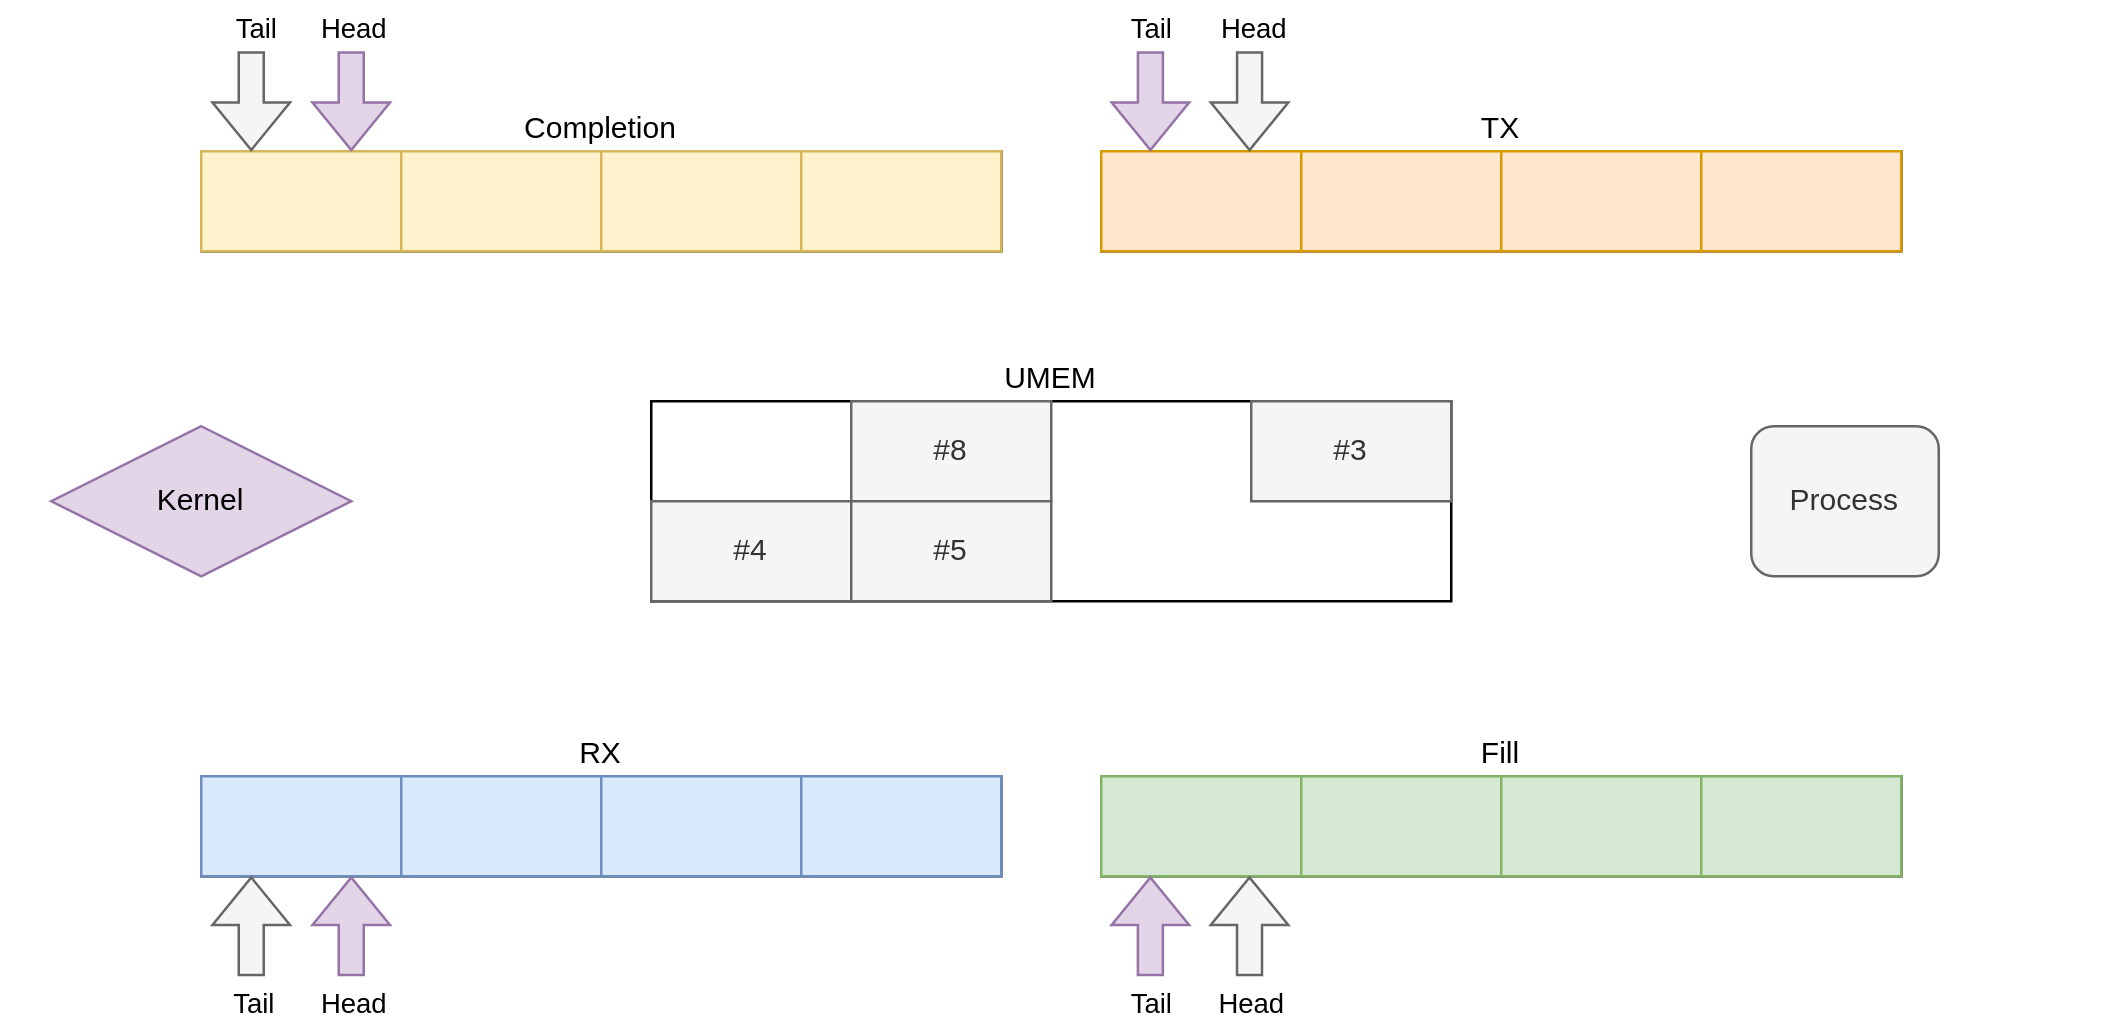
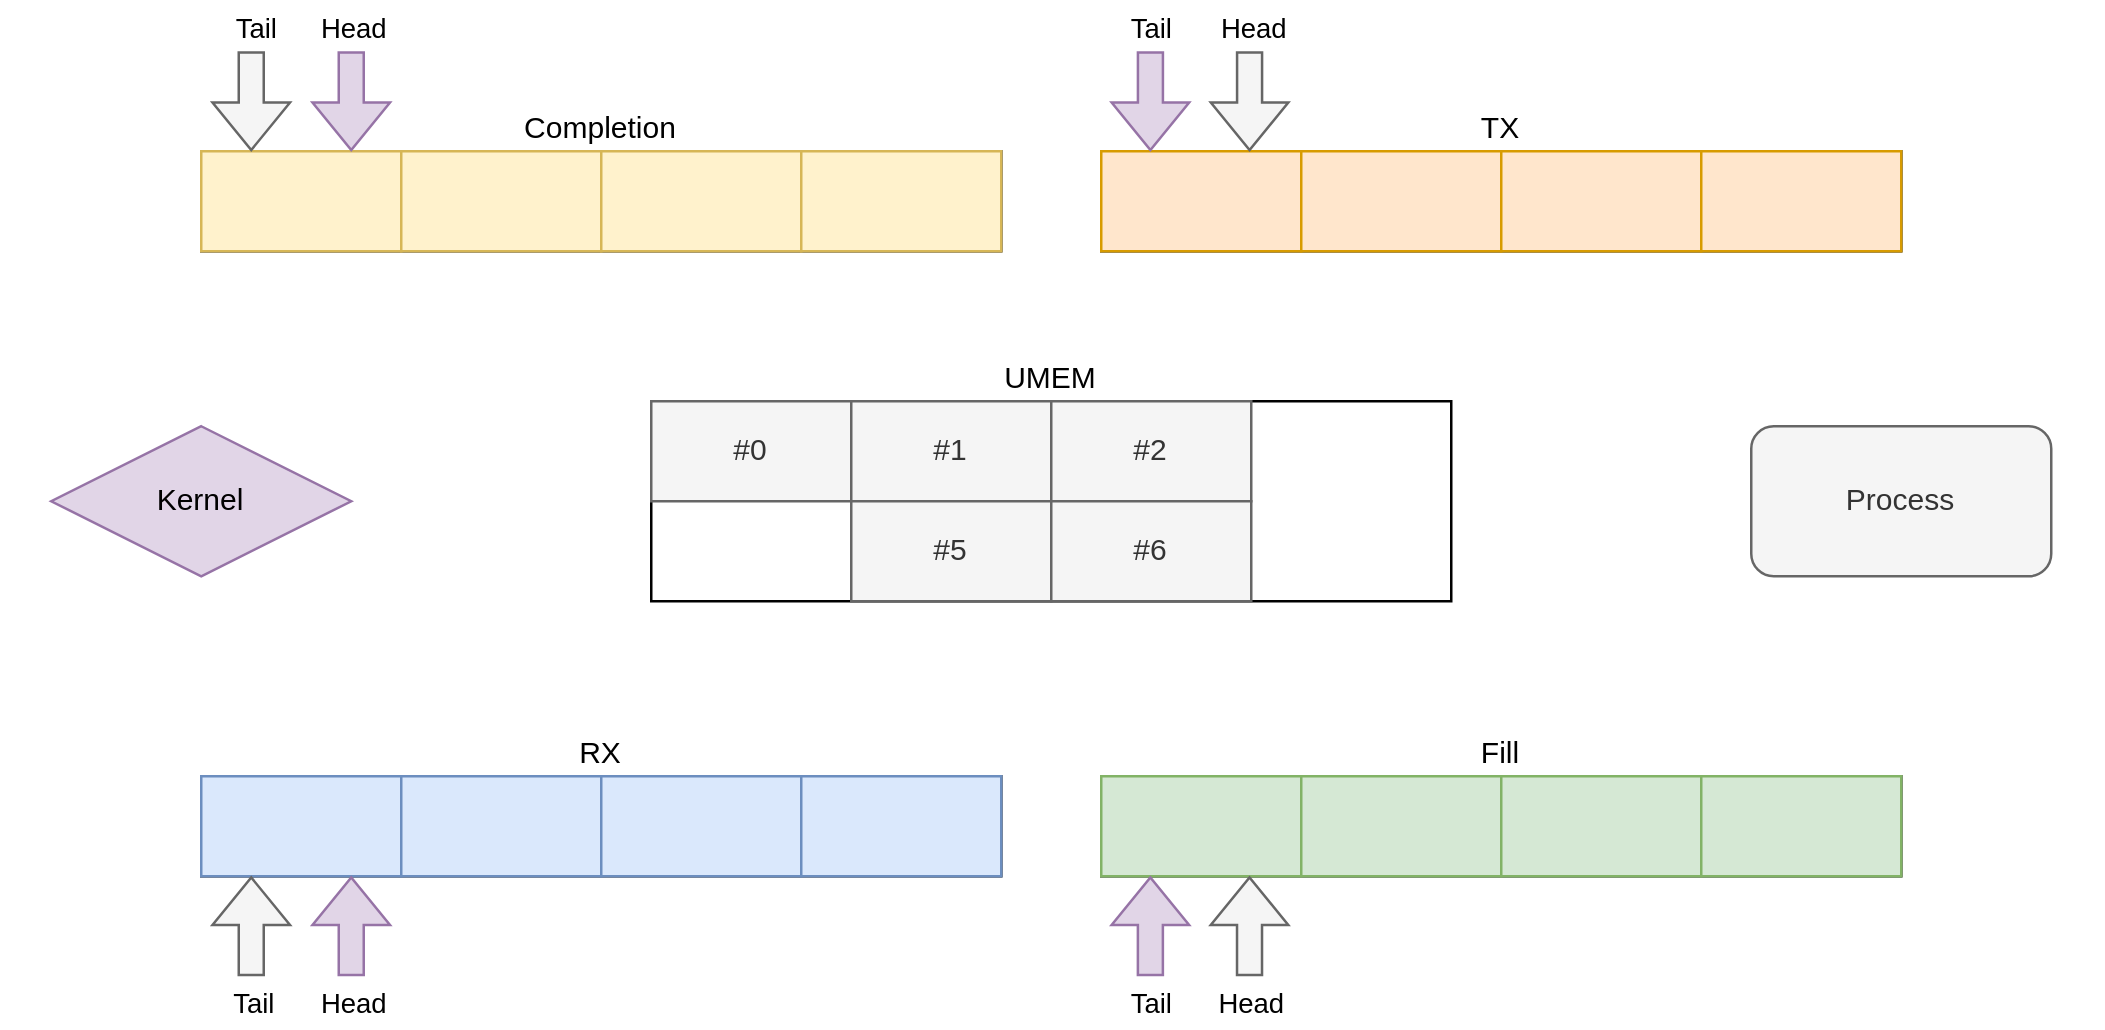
+ <mxCell id="4" value="#0" style="rounded=0;whiteSpace=wrap;html=1;fillColor=#f5f5f5;fontColor=#333333;strokeColor=#666666;" parent="1" vertex="1"><mxGeometry x="260" y="160" width="80" height="40" as="geometry" /></mxCell>
- <mxCell id="5" value="#8" style="rounded=0;whiteSpace=wrap;html=1;fillColor=#f5f5f5;fontColor=#333333;strokeColor=#666666;" parent="1" vertex="1"><mxGeometry x="340" y="160" width="80" height="40" as="geometry" /></mxCell>
+ <mxCell id="5" value="#1" style="rounded=0;whiteSpace=wrap;html=1;fillColor=#f5f5f5;fontColor=#333333;strokeColor=#666666;" parent="1" vertex="1"><mxGeometry x="340" y="160" width="80" height="40" as="geometry" /></mxCell>
+ <mxCell id="6" value="#2" style="rounded=0;whiteSpace=wrap;html=1;fillColor=#f5f5f5;fontColor=#333333;strokeColor=#666666;" parent="1" vertex="1"><mxGeometry x="420" y="160" width="80" height="40" as="geometry" /></mxCell>
- <mxCell id="7" value="#3" style="rounded=0;whiteSpace=wrap;html=1;fillColor=#f5f5f5;fontColor=#333333;strokeColor=#666666;" parent="1" vertex="1"><mxGeometry x="500" y="160" width="80" height="40" as="geometry" /></mxCell>
- <mxCell id="25" value="Process" style="rounded=1;whiteSpace=wrap;html=1;fillColor=#f5f5f5;strokeColor=#666666;fontColor=#333333;" parent="1" vertex="1"><mxGeometry x="700" y="170" width="75" height="60" as="geometry" /></mxCell>
+ <mxCell id="25" value="Process" style="rounded=1;whiteSpace=wrap;html=1;fillColor=#f5f5f5;strokeColor=#666666;fontColor=#333333;" parent="1" vertex="1"><mxGeometry x="700" y="170" width="120" height="60" as="geometry" /></mxCell>
- <mxCell id="8" value="#4" style="rounded=0;whiteSpace=wrap;html=1;fillColor=#f5f5f5;fontColor=#333333;strokeColor=#666666;" parent="1" vertex="1"><mxGeometry x="260" y="200" width="80" height="40" as="geometry" /></mxCell>
+ <mxCell id="10" value="#6" style="rounded=0;whiteSpace=wrap;html=1;fillColor=#f5f5f5;fontColor=#333333;strokeColor=#666666;" parent="1" vertex="1"><mxGeometry x="420" y="200" width="80" height="40" as="geometry" /></mxCell>
